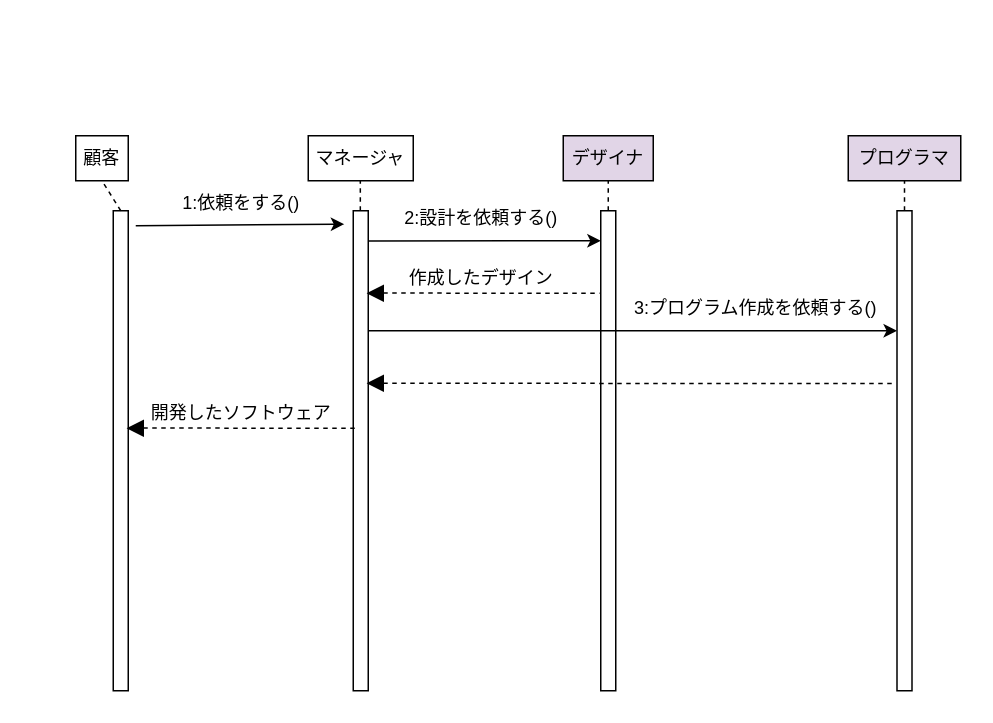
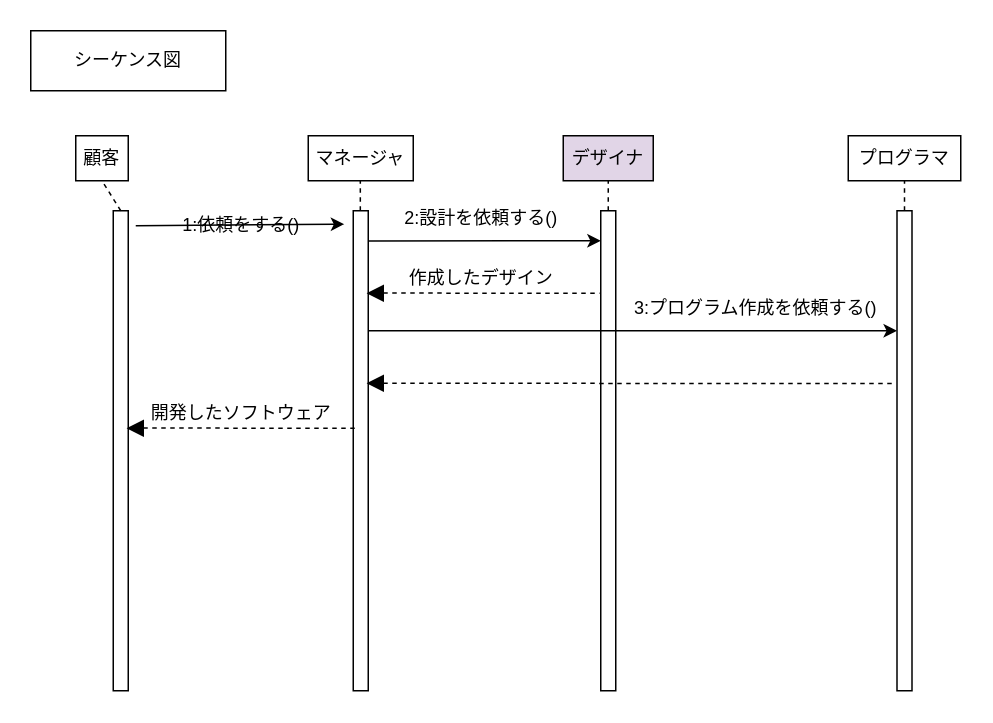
+ <mxCell id="2" value="シーケンス図" style="rounded=0;whiteSpace=wrap;html=1;" parent="1" vertex="1"><mxGeometry x="20" y="20" width="130" height="40" as="geometry" /></mxCell>
- <mxCell id="10" value="プログラマ" style="rounded=0;whiteSpace=wrap;html=1;fillColor=#e1d5e7;" parent="1" vertex="1"><mxGeometry x="565" y="90" width="75" height="30" as="geometry" /></mxCell>
+ <mxCell id="10" value="プログラマ" style="rounded=0;whiteSpace=wrap;html=1;" parent="1" vertex="1"><mxGeometry x="565" y="90" width="75" height="30" as="geometry" /></mxCell>
- <mxCell id="16" value="1:依頼をする()" style="text;html=1;align=center;verticalAlign=middle;resizable=0;points=[];autosize=1;strokeColor=none;fillColor=none;" parent="1" vertex="1"><mxGeometry x="110" y="120" width="100" height="30" as="geometry" /></mxCell>
+ <mxCell id="16" value="1:依頼をする()" style="text;html=1;align=center;verticalAlign=middle;resizable=0;points=[];autosize=1;strokeColor=none;fillColor=none;" parent="1" vertex="1"><mxGeometry x="110" y="135" width="100" height="30" as="geometry" /></mxCell>
